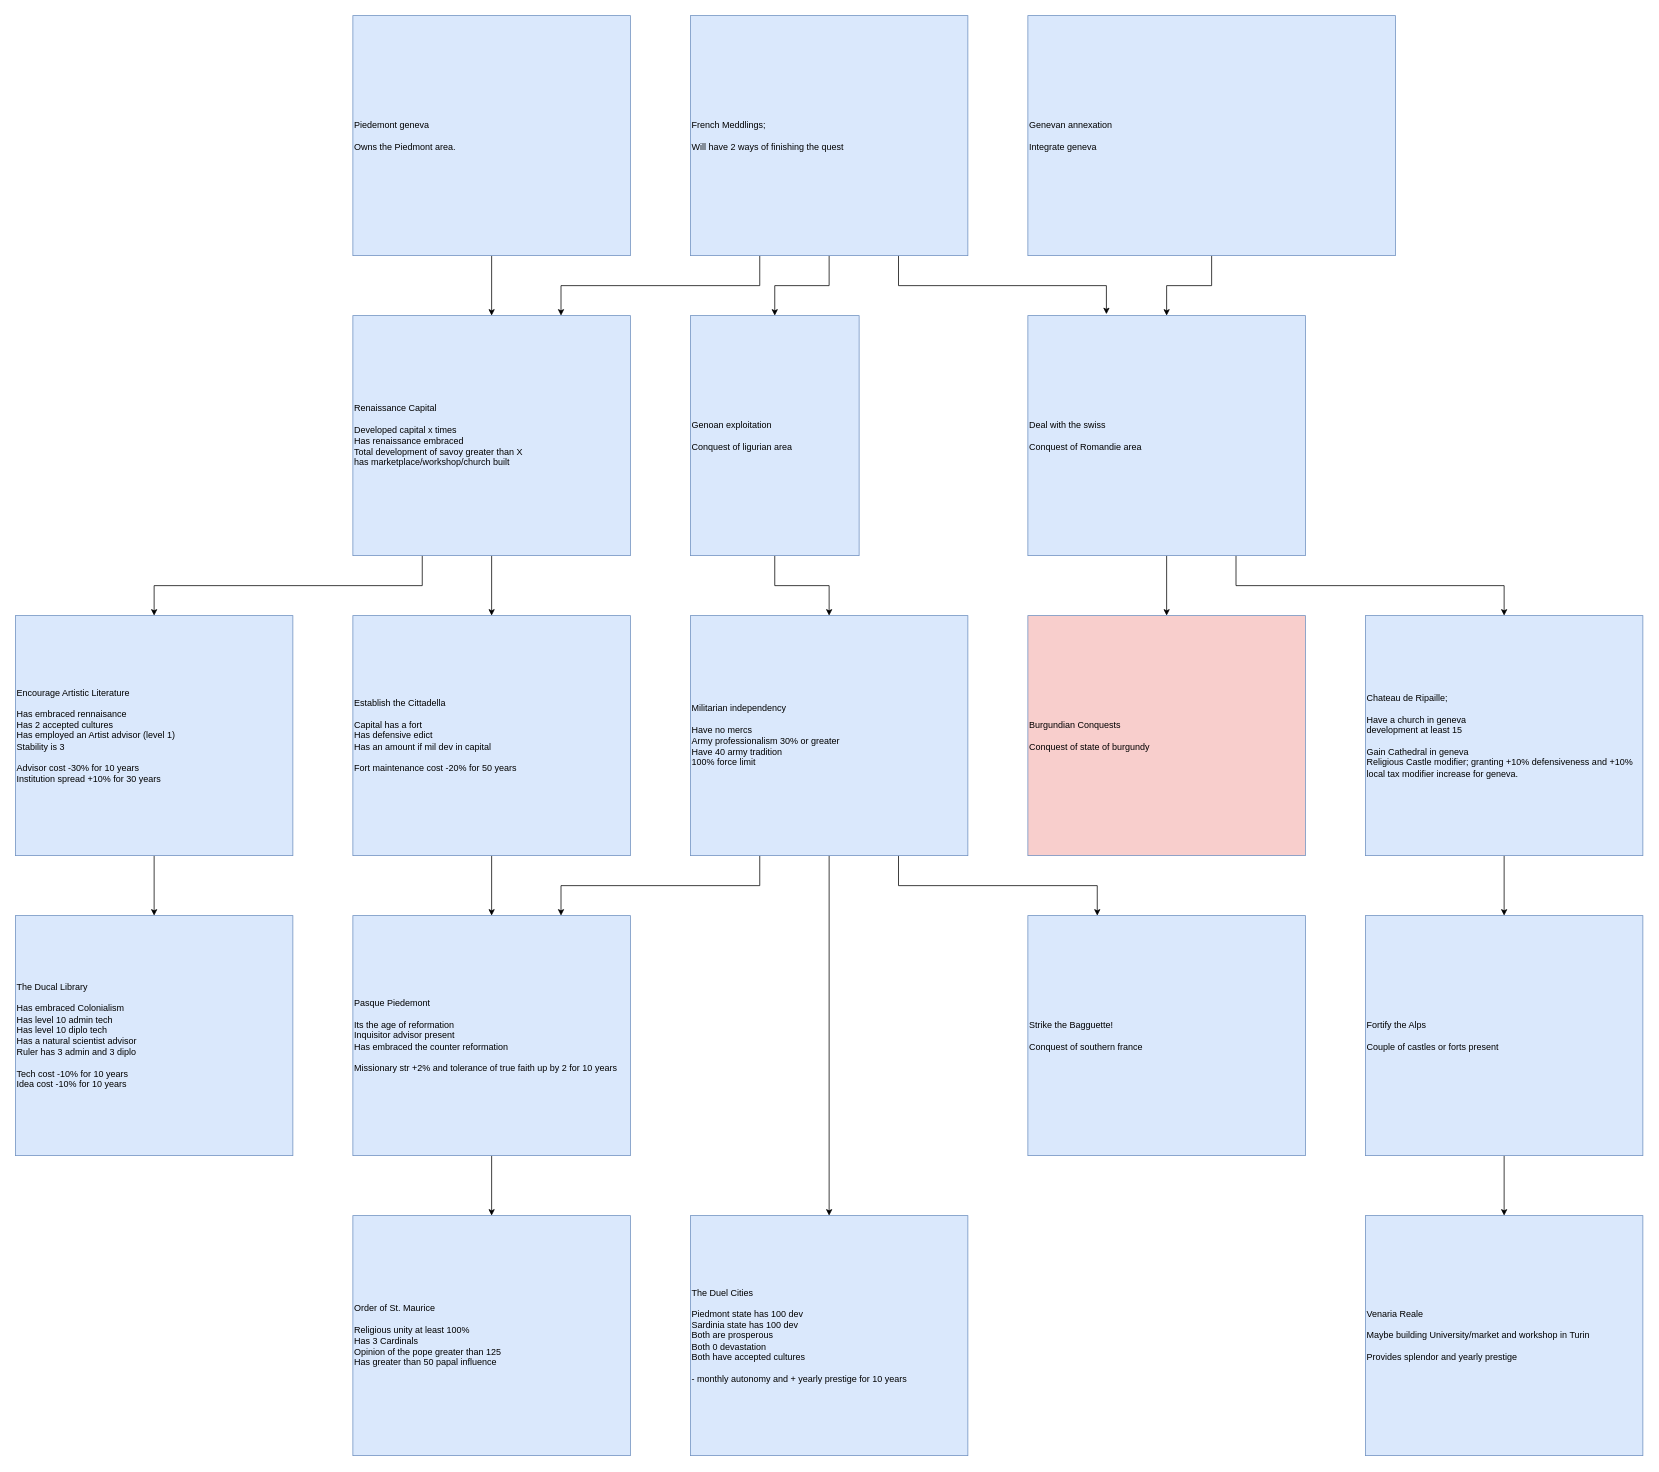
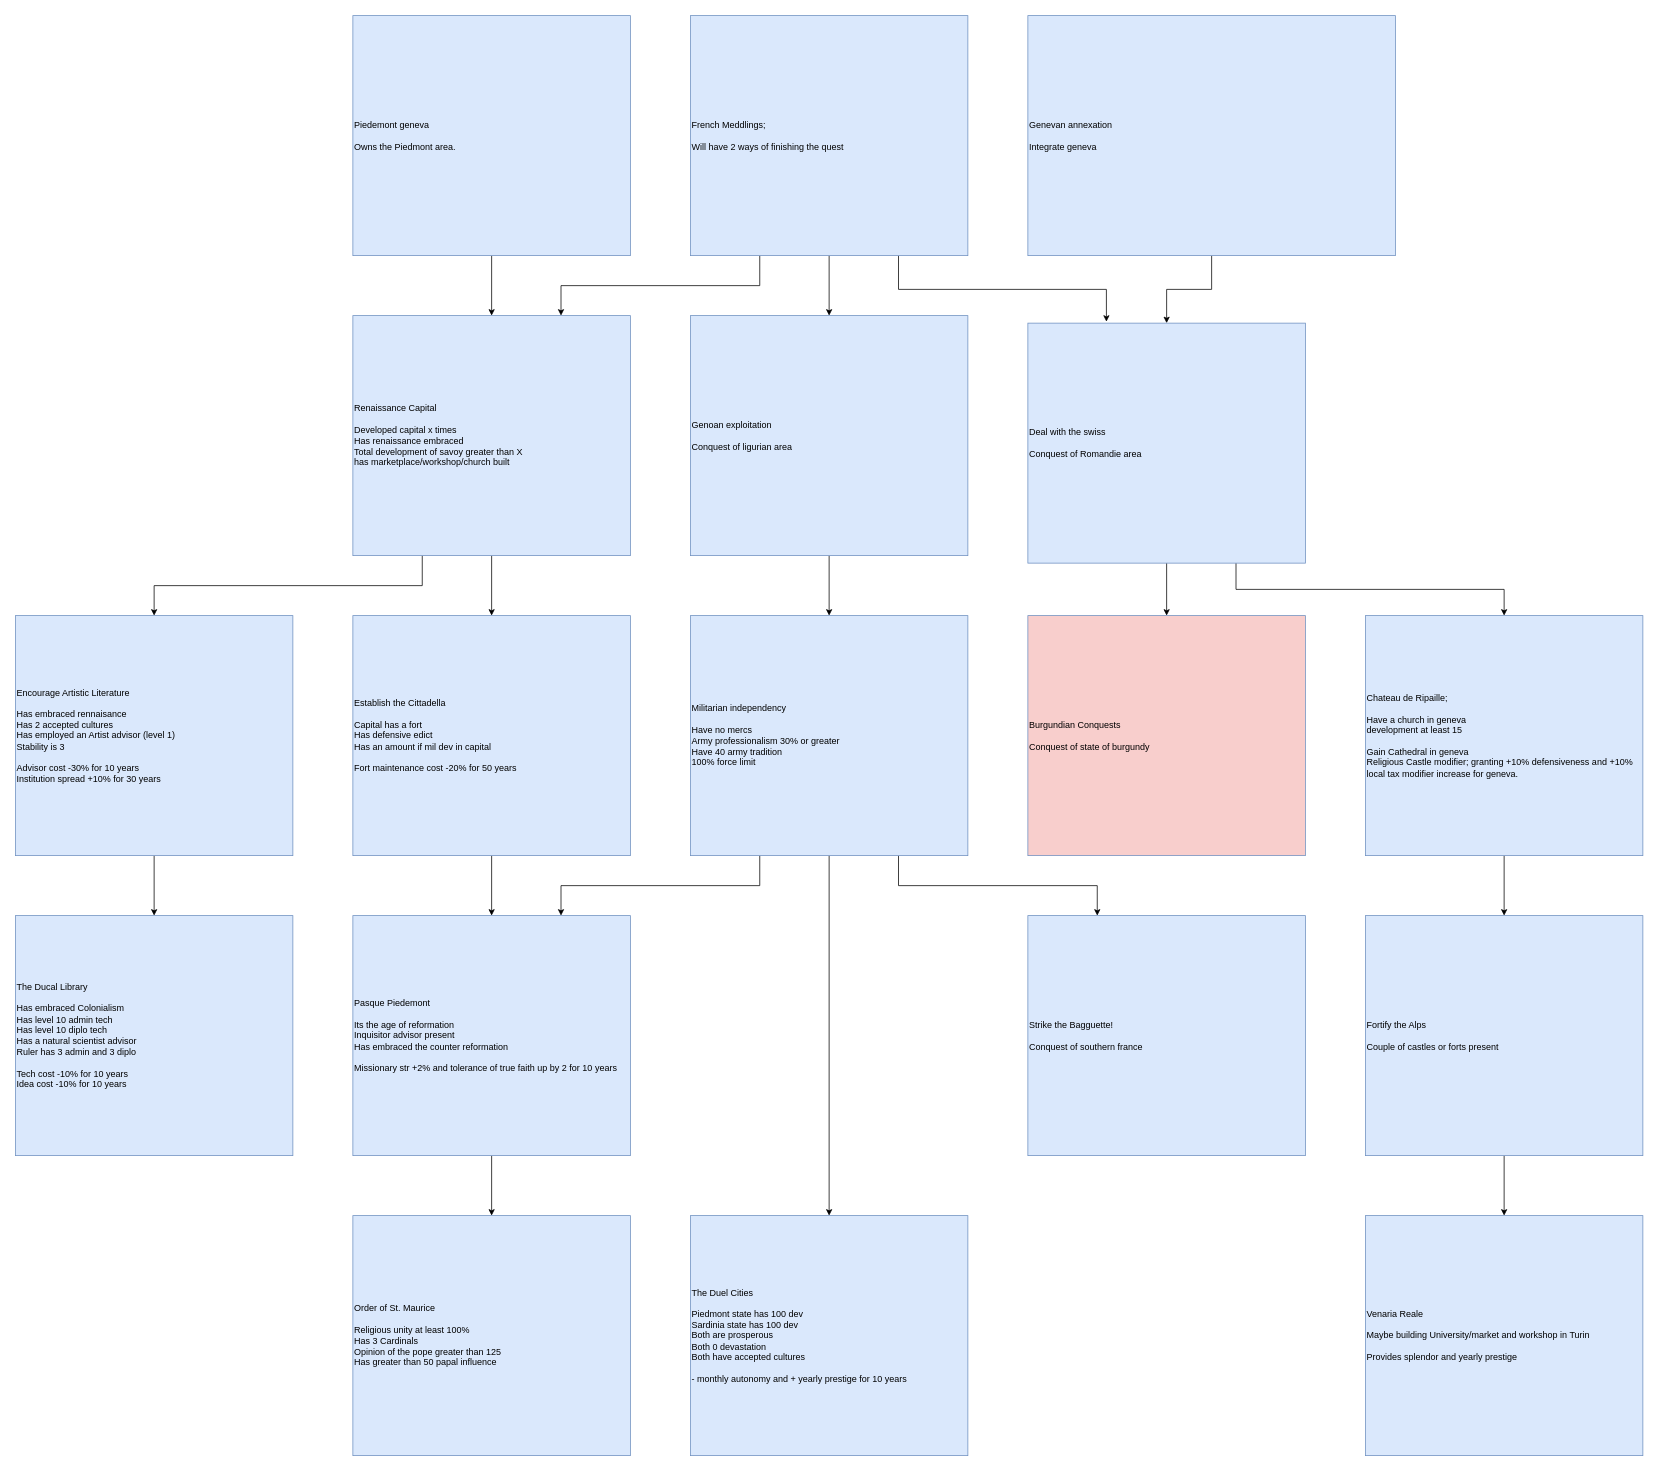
- <mxCell id="7" value="Genoan exploitation&lt;br&gt;&lt;br&gt;Conquest of ligurian area" style="rounded=0;whiteSpace=wrap;html=1;fillColor=#dae8fc;strokeColor=#6c8ebf;align=left;" parent="1" vertex="1"><mxGeometry x="920" y="420" width="225" height="320" as="geometry" /></mxCell>
+ <mxCell id="7" value="Genoan exploitation&lt;br&gt;&lt;br&gt;Conquest of ligurian area" style="rounded=0;whiteSpace=wrap;html=1;fillColor=#dae8fc;strokeColor=#6c8ebf;align=left;" parent="1" vertex="1"><mxGeometry x="920" y="420" width="370" height="320" as="geometry" /></mxCell>
- <mxCell id="30" value="Deal with the swiss&lt;br&gt;&lt;br&gt;Conquest of Romandie area" style="rounded=0;whiteSpace=wrap;html=1;fillColor=#dae8fc;strokeColor=#6c8ebf;align=left;" parent="1" vertex="1"><mxGeometry x="1370" y="420" width="370" height="320" as="geometry" /></mxCell>
+ <mxCell id="30" value="Deal with the swiss&lt;br&gt;&lt;br&gt;Conquest of Romandie area" style="rounded=0;whiteSpace=wrap;html=1;fillColor=#dae8fc;strokeColor=#6c8ebf;align=left;" parent="1" vertex="1"><mxGeometry x="1370" y="430" width="370" height="320" as="geometry" /></mxCell>
